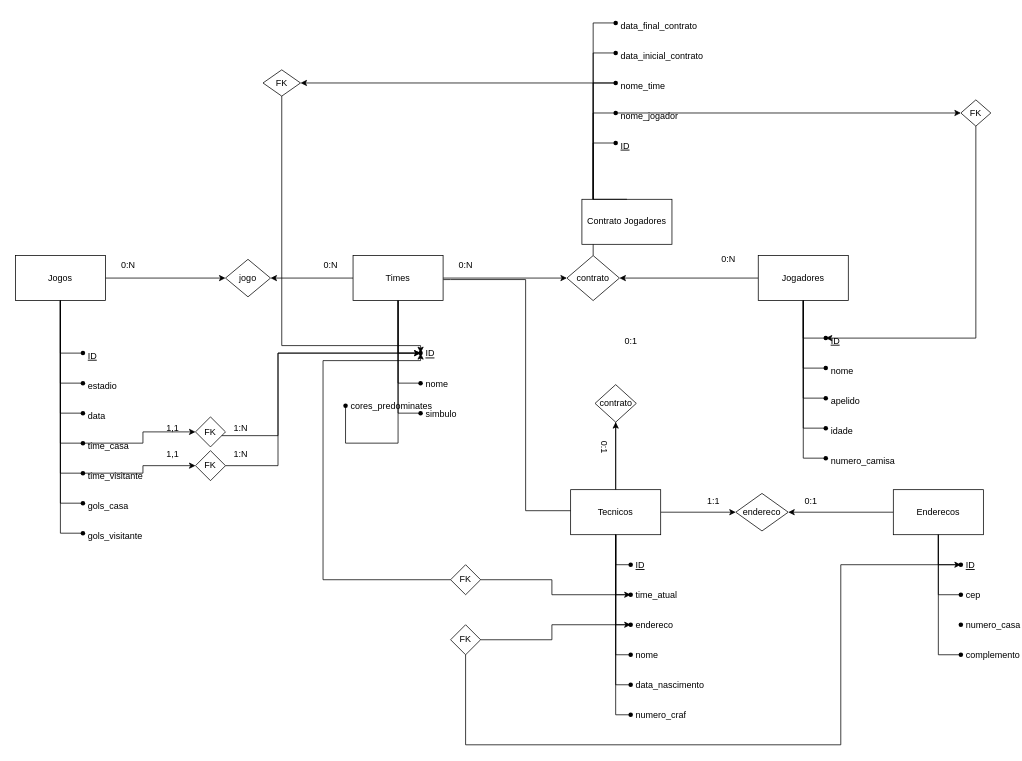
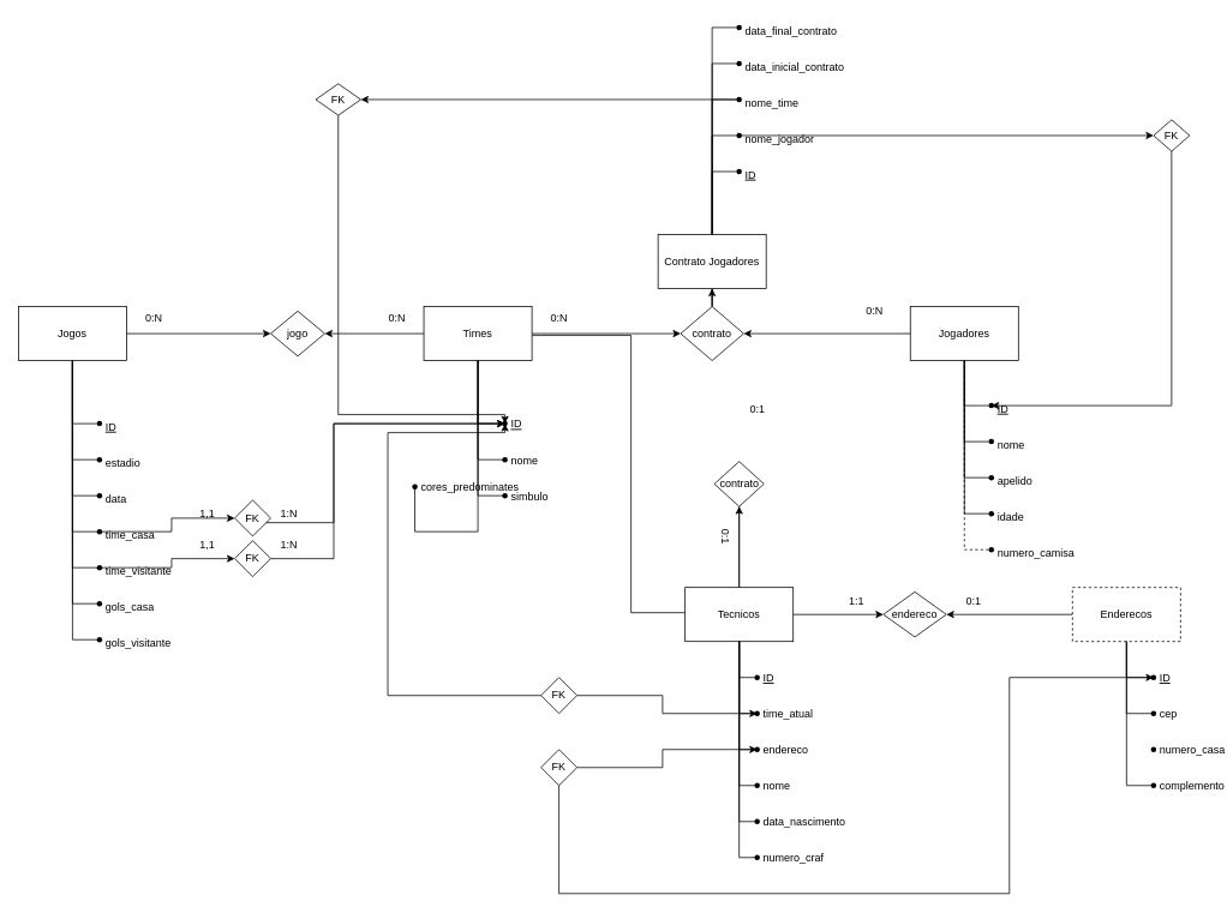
- <mxCell id="29" value="Contrato Jogadores" style="whiteSpace=wrap;html=1;" parent="1" vertex="1"><mxGeometry x="775" y="265" width="120" height="60" as="geometry" /></mxCell>
+ <mxCell id="29" value="Contrato Jogadores" style="whiteSpace=wrap;html=1;" parent="1" vertex="1"><mxGeometry x="730" y="260" width="120" height="60" as="geometry" /></mxCell>
- <mxCell id="25" style="edgeStyle=orthogonalEdgeStyle;rounded=0;orthogonalLoop=1;jettySize=auto;html=1;entryX=0.45;entryY=0.75;entryDx=0;entryDy=0;entryPerimeter=0;endArrow=none;startFill=0;" parent="1" source="15" target="20" edge="1"><mxGeometry relative="1" as="geometry"><Array as="points"><mxPoint x="1070" y="610" /></Array></mxGeometry></mxCell>
+ <mxCell id="25" style="edgeStyle=orthogonalEdgeStyle;rounded=0;orthogonalLoop=1;jettySize=auto;html=1;entryX=0.45;entryY=0.75;entryDx=0;entryDy=0;entryPerimeter=0;endArrow=none;startFill=0;dashed=1;" parent="1" source="15" target="20" edge="1"><mxGeometry relative="1" as="geometry"><Array as="points"><mxPoint x="1070" y="610" /></Array></mxGeometry></mxCell>
- <mxCell id="61" value="Enderecos" style="whiteSpace=wrap;html=1;" parent="1" vertex="1"><mxGeometry x="1190" y="652" width="120" height="60" as="geometry" /></mxCell>
+ <mxCell id="61" value="Enderecos" style="whiteSpace=wrap;html=1;dashed=1;" parent="1" vertex="1"><mxGeometry x="1190" y="652" width="120" height="60" as="geometry" /></mxCell>
